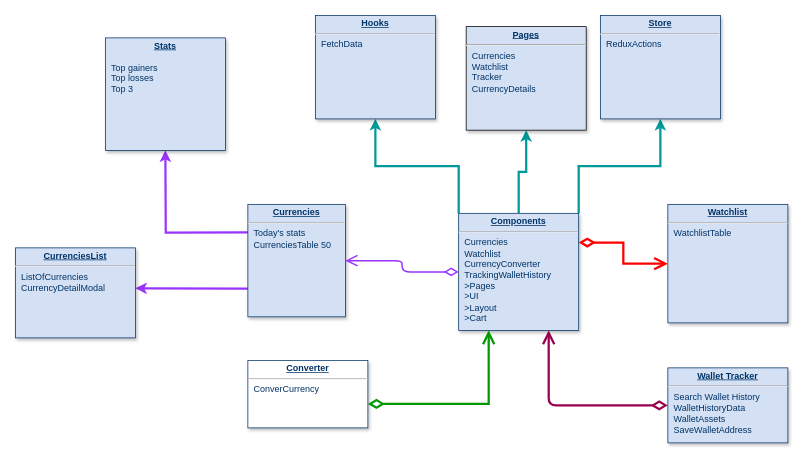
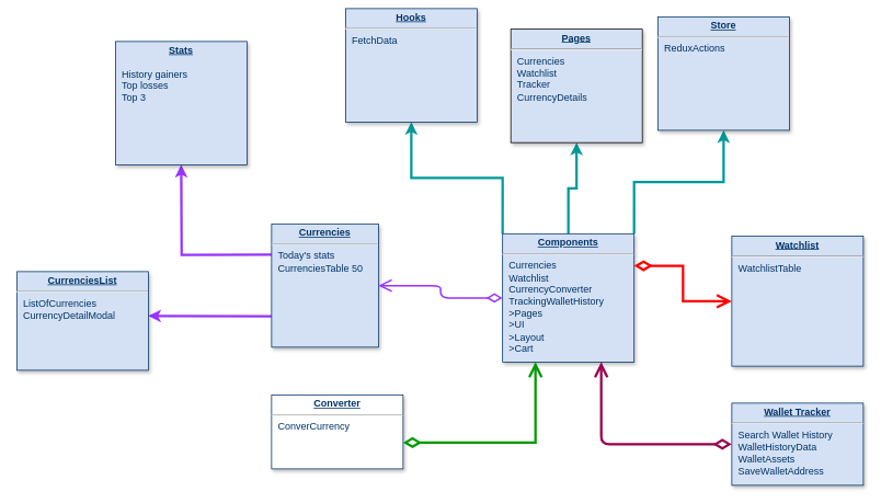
- <mxCell id="16" value="&lt;p style=&quot;margin: 0px; margin-top: 4px; text-align: center; text-decoration: underline;&quot;&gt;&lt;strong&gt;Stats&lt;/strong&gt;&lt;/p&gt;&lt;br&gt;&lt;p style=&quot;margin: 0px; margin-left: 8px;&quot;&gt;Top gainers&lt;/p&gt;&lt;p style=&quot;margin: 0px; margin-left: 8px;&quot;&gt;Top losses&lt;/p&gt;&lt;p style=&quot;margin: 0px; margin-left: 8px;&quot;&gt;Top 3&lt;/p&gt;&lt;p style=&quot;margin: 0px; margin-left: 8px;&quot;&gt;&lt;br&gt;&lt;/p&gt;" style="verticalAlign=top;align=left;overflow=fill;fontSize=12;fontFamily=Helvetica;html=1;strokeColor=#003366;shadow=1;fillColor=#D4E1F5;fontColor=#003366" vertex="1" parent="1"><mxGeometry x="140" y="50" width="160" height="150" as="geometry" /></mxCell>
+ <mxCell id="16" value="&lt;p style=&quot;margin: 0px; margin-top: 4px; text-align: center; text-decoration: underline;&quot;&gt;&lt;strong&gt;Stats&lt;/strong&gt;&lt;/p&gt;&lt;br&gt;&lt;p style=&quot;margin: 0px; margin-left: 8px;&quot;&gt;History gainers&lt;/p&gt;&lt;p style=&quot;margin: 0px; margin-left: 8px;&quot;&gt;Top losses&lt;/p&gt;&lt;p style=&quot;margin: 0px; margin-left: 8px;&quot;&gt;Top 3&lt;/p&gt;&lt;p style=&quot;margin: 0px; margin-left: 8px;&quot;&gt;&lt;br&gt;&lt;/p&gt;" style="verticalAlign=top;align=left;overflow=fill;fontSize=12;fontFamily=Helvetica;html=1;strokeColor=#003366;shadow=1;fillColor=#D4E1F5;fontColor=#003366" vertex="1" parent="1"><mxGeometry x="140" y="50" width="160" height="150" as="geometry" /></mxCell>
- <mxCell id="20" value="&lt;p style=&quot;margin: 0px; margin-top: 4px; text-align: center; text-decoration: underline;&quot;&gt;&lt;strong&gt;Hooks&lt;/strong&gt;&lt;/p&gt;&lt;hr&gt;&lt;p style=&quot;margin: 0px; margin-left: 8px;&quot;&gt;FetchData&lt;/p&gt;&lt;p style=&quot;margin: 0px; margin-left: 8px;&quot;&gt;&lt;br&gt;&lt;/p&gt;" style="verticalAlign=top;align=left;overflow=fill;fontSize=12;fontFamily=Helvetica;html=1;strokeColor=#003366;shadow=1;fillColor=#D4E1F5;fontColor=#003366" vertex="1" parent="1"><mxGeometry x="420" y="20" width="160" height="138.04" as="geometry" /></mxCell>
+ <mxCell id="20" value="&lt;p style=&quot;margin: 0px; margin-top: 4px; text-align: center; text-decoration: underline;&quot;&gt;&lt;strong&gt;Hooks&lt;/strong&gt;&lt;/p&gt;&lt;hr&gt;&lt;p style=&quot;margin: 0px; margin-left: 8px;&quot;&gt;FetchData&lt;/p&gt;&lt;p style=&quot;margin: 0px; margin-left: 8px;&quot;&gt;&lt;br&gt;&lt;/p&gt;" style="verticalAlign=top;align=left;overflow=fill;fontSize=12;fontFamily=Helvetica;html=1;strokeColor=#003366;shadow=1;fillColor=#D4E1F5;fontColor=#003366" vertex="1" parent="1"><mxGeometry x="420" y="10" width="160" height="138.04" as="geometry" /></mxCell>
- <mxCell id="2" value="&lt;p style=&quot;margin: 0px; margin-top: 4px; text-align: center; text-decoration: underline;&quot;&gt;&lt;strong&gt;Watchlist&lt;/strong&gt;&lt;/p&gt;&lt;hr&gt;&lt;p style=&quot;margin: 0px; margin-left: 8px;&quot;&gt;WatchlistTable&lt;/p&gt;&lt;p style=&quot;margin: 0px; margin-left: 8px;&quot;&gt;&lt;br&gt;&lt;/p&gt;" style="verticalAlign=top;align=left;overflow=fill;fontSize=12;fontFamily=Helvetica;html=1;strokeColor=#003366;shadow=1;fillColor=#D4E1F5;fontColor=#003366" parent="1" vertex="1"><mxGeometry x="890" y="271.96" width="160" height="158.04" as="geometry" /></mxCell>
+ <mxCell id="2" value="&lt;p style=&quot;margin: 0px; margin-top: 4px; text-align: center; text-decoration: underline;&quot;&gt;&lt;strong&gt;Watchlist&lt;/strong&gt;&lt;/p&gt;&lt;hr&gt;&lt;p style=&quot;margin: 0px; margin-left: 8px;&quot;&gt;WatchlistTable&lt;/p&gt;&lt;p style=&quot;margin: 0px; margin-left: 8px;&quot;&gt;&lt;br&gt;&lt;/p&gt;" style="verticalAlign=top;align=left;overflow=fill;fontSize=12;fontFamily=Helvetica;html=1;strokeColor=#003366;shadow=1;fillColor=#D4E1F5;fontColor=#003366" parent="1" vertex="1"><mxGeometry x="890" y="286.96" width="160" height="158.04" as="geometry" /></mxCell>
